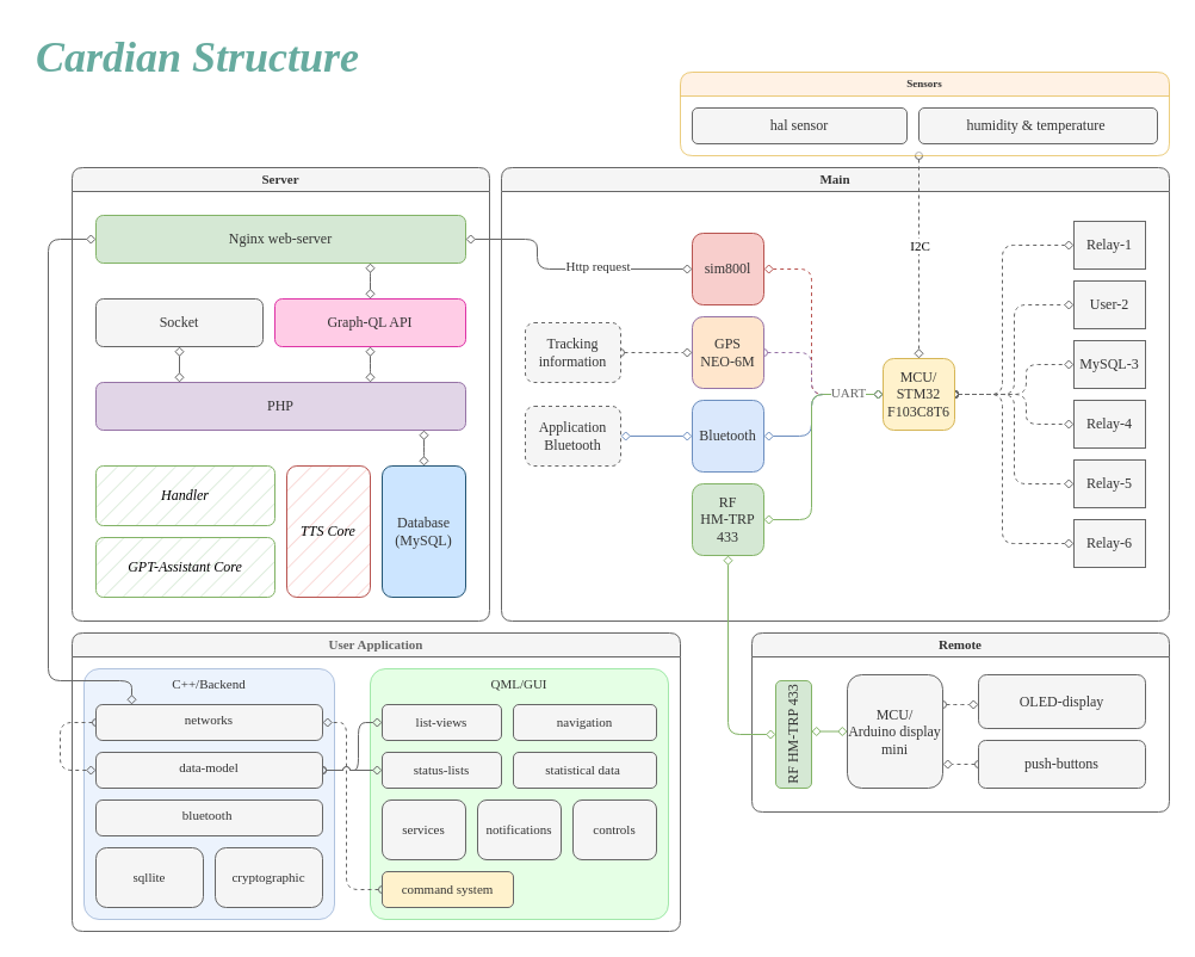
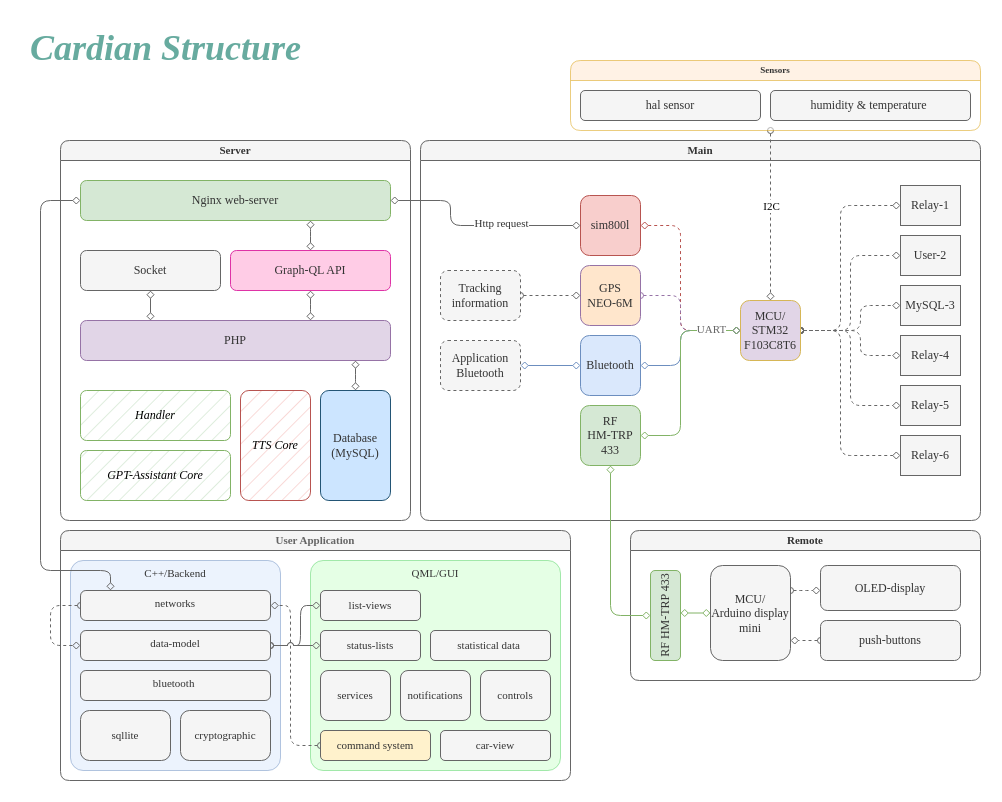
- <mxCell id="36" value="MCU/&lt;br&gt;STM32&lt;br&gt;F103C8T6" style="rounded=1;whiteSpace=wrap;html=1;fillColor=#fff2cc;strokeColor=#d6b656;fontFamily=Carlito;fontColor=#333;" vertex="1" parent="12"><mxGeometry x="320" y="160" width="60" height="60" as="geometry" /></mxCell>
+ <mxCell id="36" value="MCU/&lt;br&gt;STM32&lt;br&gt;F103C8T6" style="rounded=1;whiteSpace=wrap;html=1;fillColor=#e1d5e7;strokeColor=#d6b656;fontFamily=Carlito;fontColor=#333;" vertex="1" parent="12"><mxGeometry x="320" y="160" width="60" height="60" as="geometry" /></mxCell>
- <mxCell id="73" value="navigation" style="rounded=1;whiteSpace=wrap;html=1;strokeColor=#666666;fontFamily=Carlito;fontSize=11;fontColor=#333;fillColor=#f5f5f5;" vertex="1" parent="1"><mxGeometry x="430" y="590" width="120" height="30" as="geometry" /></mxCell>
+ <mxCell id="79" value="car-view" style="rounded=1;whiteSpace=wrap;html=1;strokeColor=#666666;fontFamily=Carlito;fontSize=11;fontColor=#333;fillColor=#f5f5f5;" vertex="1" parent="1"><mxGeometry x="440" y="730" width="110" height="30" as="geometry" /></mxCell>
